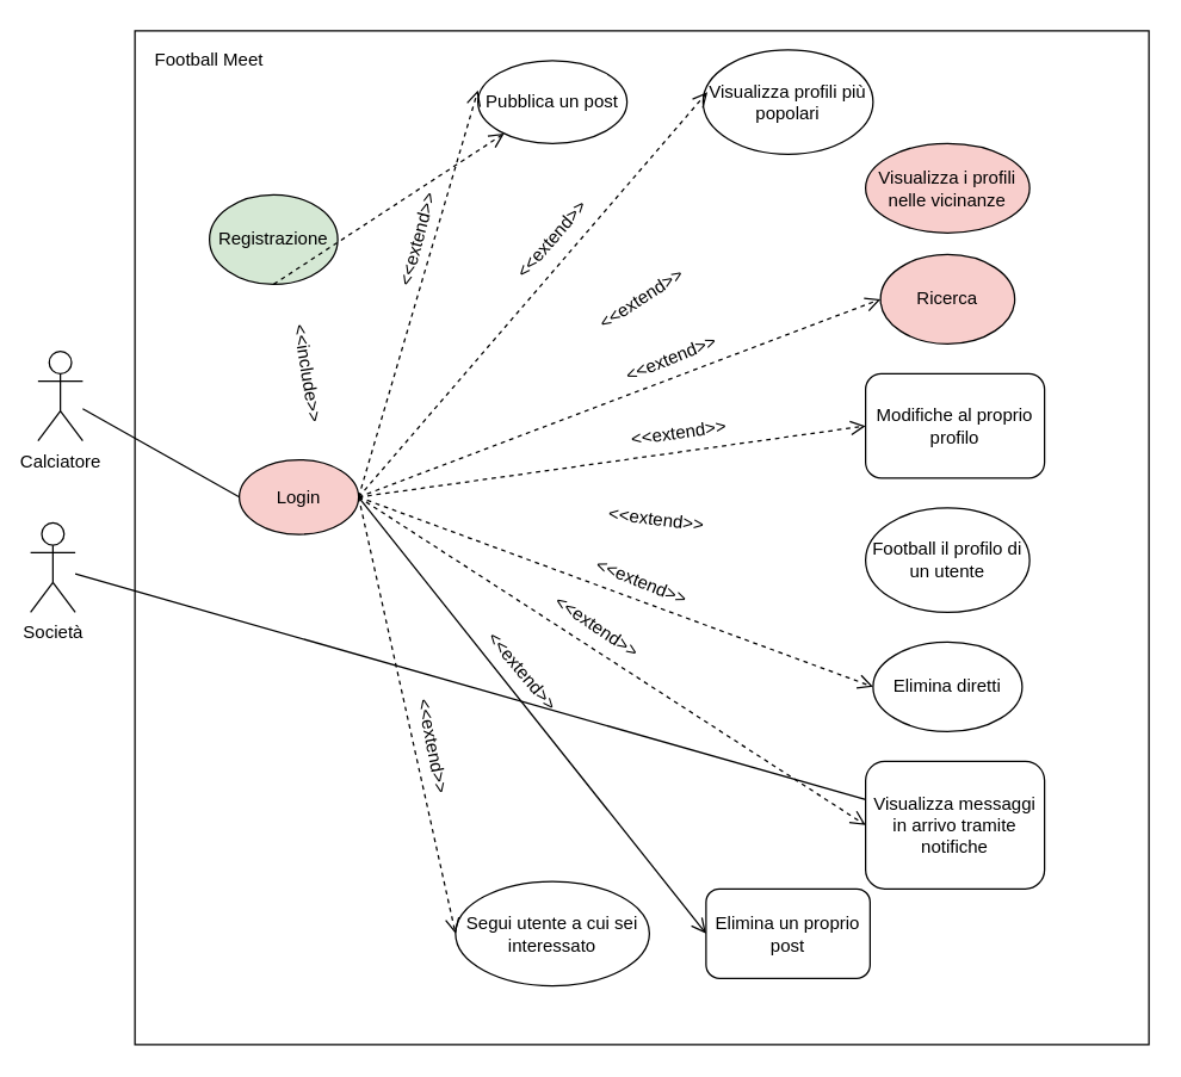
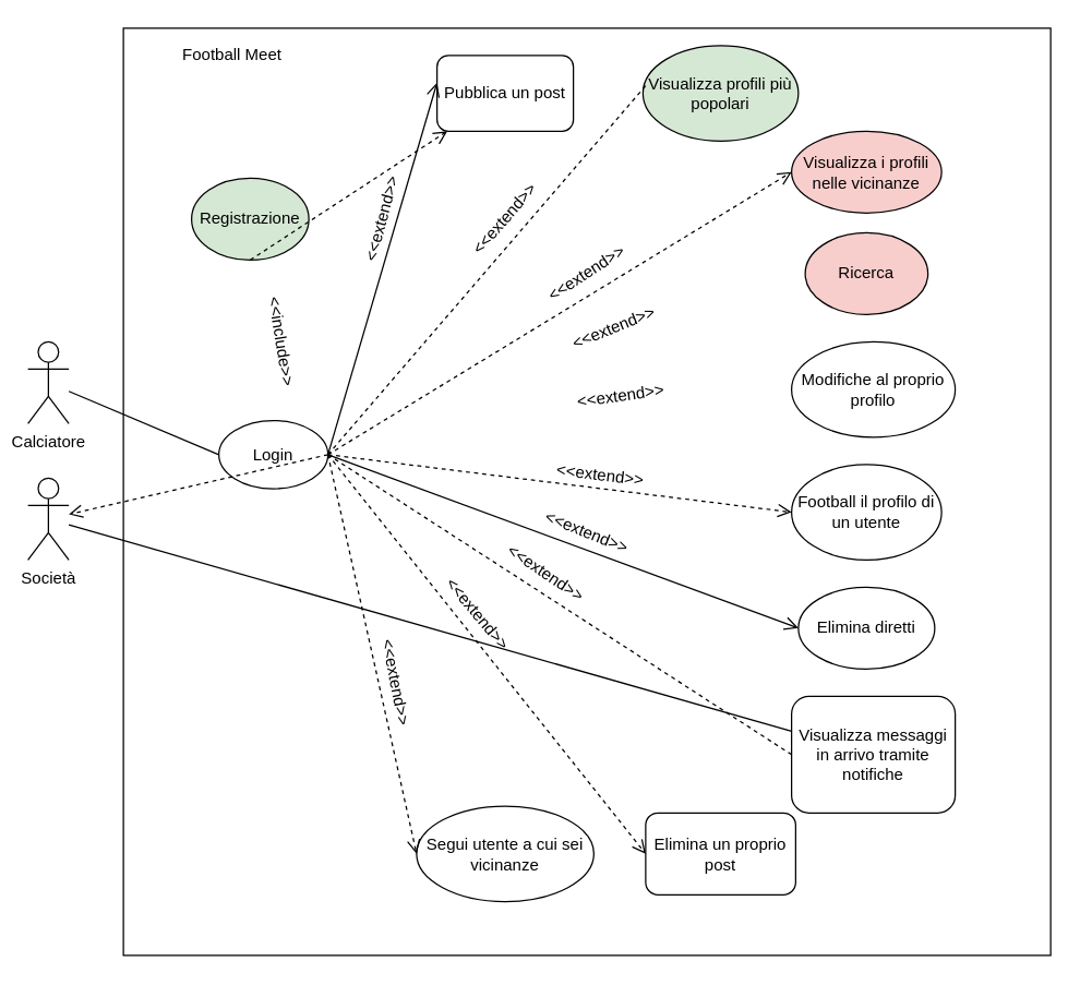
- <mxCell id="30" value="Football Meet" style="text;html=1;strokeColor=none;fillColor=none;align=center;verticalAlign=middle;whiteSpace=wrap;rounded=0;" vertex="1" parent="1"><mxGeometry x="100" y="30" width="80" height="20" as="geometry" /></mxCell>
+ <mxCell id="30" value="Football Meet" style="text;html=1;strokeColor=none;fillColor=none;align=center;verticalAlign=middle;whiteSpace=wrap;rounded=0;" vertex="1" parent="1"><mxGeometry x="130" y="30" width="80" height="20" as="geometry" /></mxCell>
- <mxCell id="33" value="" style="html=1;verticalAlign=bottom;endArrow=open;dashed=1;endSize=8;exitX=1;exitY=0.5;exitDx=0;exitDy=0;entryX=0.026;entryY=0.404;entryDx=0;entryDy=0;entryPerimeter=0;" edge="1" parent="1" source="6" target="15"><mxGeometry x="-0.672" y="-68" relative="1" as="geometry"><mxPoint x="430" y="360" as="sourcePoint" /><mxPoint x="350" y="360" as="targetPoint" /><mxPoint as="offset" /></mxGeometry></mxCell>
+ <mxCell id="33" value="" style="html=1;verticalAlign=bottom;endArrow=none;dashed=1;endSize=8;exitX=1;exitY=0.5;exitDx=0;exitDy=0;entryX=0.026;entryY=0.404;entryDx=0;entryDy=0;entryPerimeter=0;" edge="1" parent="1" source="6" target="15"><mxGeometry x="-0.672" y="-68" relative="1" as="geometry"><mxPoint x="430" y="360" as="sourcePoint" /><mxPoint x="350" y="360" as="targetPoint" /><mxPoint as="offset" /></mxGeometry></mxCell>
- <mxCell id="11" value="Pubblica un post" style="ellipse;whiteSpace=wrap;html=1;" parent="1" vertex="1"><mxGeometry x="320" y="40" width="100" height="55.5" as="geometry" /></mxCell>
+ <mxCell id="11" value="Pubblica un post" style="whiteSpace=wrap;html=1;rounded=1;" parent="1" vertex="1"><mxGeometry x="320" y="40" width="100" height="55.5" as="geometry" /></mxCell>
- <mxCell id="15" value="Visualizza profili più popolari" style="ellipse;whiteSpace=wrap;html=1;" parent="1" vertex="1"><mxGeometry x="471" y="32.75" width="114" height="70" as="geometry" /></mxCell>
+ <mxCell id="15" value="Visualizza profili più popolari" style="ellipse;whiteSpace=wrap;html=1;fillColor=#d5e8d4;" parent="1" vertex="1"><mxGeometry x="471" y="32.75" width="114" height="70" as="geometry" /></mxCell>
- <mxCell id="32" value="" style="html=1;verticalAlign=bottom;endArrow=open;dashed=1;endSize=8;exitX=1;exitY=0.5;exitDx=0;exitDy=0;entryX=0;entryY=0.36;entryDx=0;entryDy=0;entryPerimeter=0;" edge="1" parent="1" source="6" target="11"><mxGeometry x="-0.545" y="-33" relative="1" as="geometry"><mxPoint x="430" y="360" as="sourcePoint" /><mxPoint x="350" y="360" as="targetPoint" /><mxPoint as="offset" /></mxGeometry></mxCell>
+ <mxCell id="32" value="" style="html=1;verticalAlign=bottom;endArrow=open;dashed=0;endSize=8;exitX=1;exitY=0.5;exitDx=0;exitDy=0;entryX=0;entryY=0.36;entryDx=0;entryDy=0;entryPerimeter=0;" edge="1" parent="1" source="6" target="11"><mxGeometry x="-0.545" y="-33" relative="1" as="geometry"><mxPoint x="430" y="360" as="sourcePoint" /><mxPoint x="350" y="360" as="targetPoint" /><mxPoint as="offset" /></mxGeometry></mxCell>
+ <mxCell id="34" value="" style="html=1;verticalAlign=bottom;endArrow=open;dashed=1;endSize=8;exitX=1;exitY=0.5;exitDx=0;exitDy=0;entryX=0;entryY=0.5;entryDx=0;entryDy=0;" edge="1" parent="1" source="6" target="13"><mxGeometry x="-0.702" y="-56" relative="1" as="geometry"><mxPoint x="430" y="360" as="sourcePoint" /><mxPoint x="350" y="360" as="targetPoint" /><mxPoint as="offset" /></mxGeometry></mxCell>
- <mxCell id="3" value="Calciatore" style="shape=umlActor;verticalLabelPosition=bottom;verticalAlign=top;html=1;outlineConnect=0;" parent="1" vertex="1"><mxGeometry x="25" y="235" width="30" height="60" as="geometry" /></mxCell>
+ <mxCell id="3" value="Calciatore" style="shape=umlActor;verticalLabelPosition=bottom;verticalAlign=top;html=1;outlineConnect=0;" parent="1" vertex="1"><mxGeometry x="20" y="250" width="30" height="60" as="geometry" /></mxCell>
- <mxCell id="35" value="" style="html=1;verticalAlign=bottom;endArrow=open;dashed=1;endSize=8;exitX=1;exitY=0.5;exitDx=0;exitDy=0;entryX=0;entryY=0.5;entryDx=0;entryDy=0;" edge="1" parent="1" source="6" target="7"><mxGeometry x="-0.583" y="-48" relative="1" as="geometry"><mxPoint x="430" y="360" as="sourcePoint" /><mxPoint x="350" y="360" as="targetPoint" /><mxPoint as="offset" /></mxGeometry></mxCell>
+ <mxCell id="35" value="" style="html=1;verticalAlign=bottom;endArrow=open;dashed=1;endSize=8;exitX=1;exitY=0.5;exitDx=0;exitDy=0;" edge="1" parent="1" source="6" target="4"><mxGeometry x="-0.583" y="-48" relative="1" as="geometry"><mxPoint x="430" y="360" as="sourcePoint" /><mxPoint x="350" y="360" as="targetPoint" /><mxPoint as="offset" /></mxGeometry></mxCell>
- <mxCell id="9" value="Modifiche al proprio profilo" style="whiteSpace=wrap;html=1;rounded=1;" parent="1" vertex="1"><mxGeometry x="580" y="250" width="120" height="70" as="geometry" /></mxCell>
+ <mxCell id="9" value="Modifiche al proprio profilo" style="ellipse;whiteSpace=wrap;html=1;" parent="1" vertex="1"><mxGeometry x="580" y="250" width="120" height="70" as="geometry" /></mxCell>
- <mxCell id="36" value="" style="html=1;verticalAlign=bottom;endArrow=open;dashed=1;endSize=8;exitX=1;exitY=0.5;exitDx=0;exitDy=0;entryX=0;entryY=0.5;entryDx=0;entryDy=0;" edge="1" parent="1" source="6" target="9"><mxGeometry x="-1" y="-78" relative="1" as="geometry"><mxPoint x="430" y="360" as="sourcePoint" /><mxPoint x="350" y="360" as="targetPoint" /><mxPoint x="-21" as="offset" /></mxGeometry></mxCell>
- <mxCell id="6" value="Login" style="ellipse;whiteSpace=wrap;html=1;fillColor=#f8cecc;" parent="1" vertex="1"><mxGeometry x="160" y="307.75" width="80" height="50" as="geometry" /></mxCell>
+ <mxCell id="6" value="Login" style="ellipse;whiteSpace=wrap;html=1;" parent="1" vertex="1"><mxGeometry x="160" y="307.75" width="80" height="50" as="geometry" /></mxCell>
+ <mxCell id="37" value="" style="html=1;verticalAlign=bottom;endArrow=open;dashed=1;endSize=8;exitX=1;exitY=0.5;exitDx=0;exitDy=0;entryX=0;entryY=0.5;entryDx=0;entryDy=0;" edge="1" parent="1" source="6" target="12"><mxGeometry x="-1" y="-105" relative="1" as="geometry"><mxPoint x="430" y="360" as="sourcePoint" /><mxPoint x="350" y="360" as="targetPoint" /><mxPoint x="-27" y="-7" as="offset" /></mxGeometry></mxCell>
- <mxCell id="38" value="" style="html=1;verticalAlign=bottom;endArrow=open;dashed=1;endSize=8;exitX=1;exitY=0.5;exitDx=0;exitDy=0;entryX=0;entryY=0.5;entryDx=0;entryDy=0;" edge="1" parent="1" source="6" target="8"><mxGeometry x="-1" y="-74" relative="1" as="geometry"><mxPoint x="430" y="360" as="sourcePoint" /><mxPoint x="350" y="360" as="targetPoint" /><mxPoint x="-4" y="-2" as="offset" /></mxGeometry></mxCell>
+ <mxCell id="38" value="" style="html=1;verticalAlign=bottom;endArrow=open;dashed=0;endSize=8;exitX=1;exitY=0.5;exitDx=0;exitDy=0;entryX=0;entryY=0.5;entryDx=0;entryDy=0;" edge="1" parent="1" source="6" target="8"><mxGeometry x="-1" y="-74" relative="1" as="geometry"><mxPoint x="430" y="360" as="sourcePoint" /><mxPoint x="350" y="360" as="targetPoint" /><mxPoint x="-4" y="-2" as="offset" /></mxGeometry></mxCell>
- <mxCell id="40" value="" style="html=1;verticalAlign=bottom;endArrow=open;dashed=0;endSize=8;exitX=1;exitY=0.5;exitDx=0;exitDy=0;entryX=0;entryY=0.5;entryDx=0;entryDy=0;" edge="1" parent="1" source="6" target="14"><mxGeometry x="-0.685" y="-98" relative="1" as="geometry"><mxPoint x="430" y="360" as="sourcePoint" /><mxPoint x="350" y="360" as="targetPoint" /><mxPoint as="offset" /></mxGeometry></mxCell>
+ <mxCell id="40" value="" style="html=1;verticalAlign=bottom;endArrow=open;dashed=1;endSize=8;exitX=1;exitY=0.5;exitDx=0;exitDy=0;entryX=0;entryY=0.5;entryDx=0;entryDy=0;" edge="1" parent="1" source="6" target="14"><mxGeometry x="-0.685" y="-98" relative="1" as="geometry"><mxPoint x="430" y="360" as="sourcePoint" /><mxPoint x="350" y="360" as="targetPoint" /><mxPoint as="offset" /></mxGeometry></mxCell>
- <mxCell id="39" value="" style="html=1;verticalAlign=bottom;endArrow=open;dashed=1;endSize=8;exitX=1;exitY=0.5;exitDx=0;exitDy=0;entryX=0;entryY=0.5;entryDx=0;entryDy=0;" edge="1" parent="1" source="6" target="16"><mxGeometry x="-0.932" y="-95" relative="1" as="geometry"><mxPoint x="430" y="360" as="sourcePoint" /><mxPoint x="350" y="360" as="targetPoint" /><mxPoint as="offset" /></mxGeometry></mxCell>
+ <mxCell id="39" value="" style="html=1;verticalAlign=bottom;endArrow=none;dashed=1;endSize=8;exitX=1;exitY=0.5;exitDx=0;exitDy=0;entryX=0;entryY=0.5;entryDx=0;entryDy=0;" edge="1" parent="1" source="6" target="16"><mxGeometry x="-0.932" y="-95" relative="1" as="geometry"><mxPoint x="430" y="360" as="sourcePoint" /><mxPoint x="350" y="360" as="targetPoint" /><mxPoint as="offset" /></mxGeometry></mxCell>
- <mxCell id="10" value="Segui utente a cui sei interessato" style="ellipse;whiteSpace=wrap;html=1;" parent="1" vertex="1"><mxGeometry x="305" y="590.5" width="130" height="70" as="geometry" /></mxCell>
+ <mxCell id="10" value="Segui utente a cui sei vicinanze" style="ellipse;whiteSpace=wrap;html=1;" parent="1" vertex="1"><mxGeometry x="305" y="590.5" width="130" height="70" as="geometry" /></mxCell>
